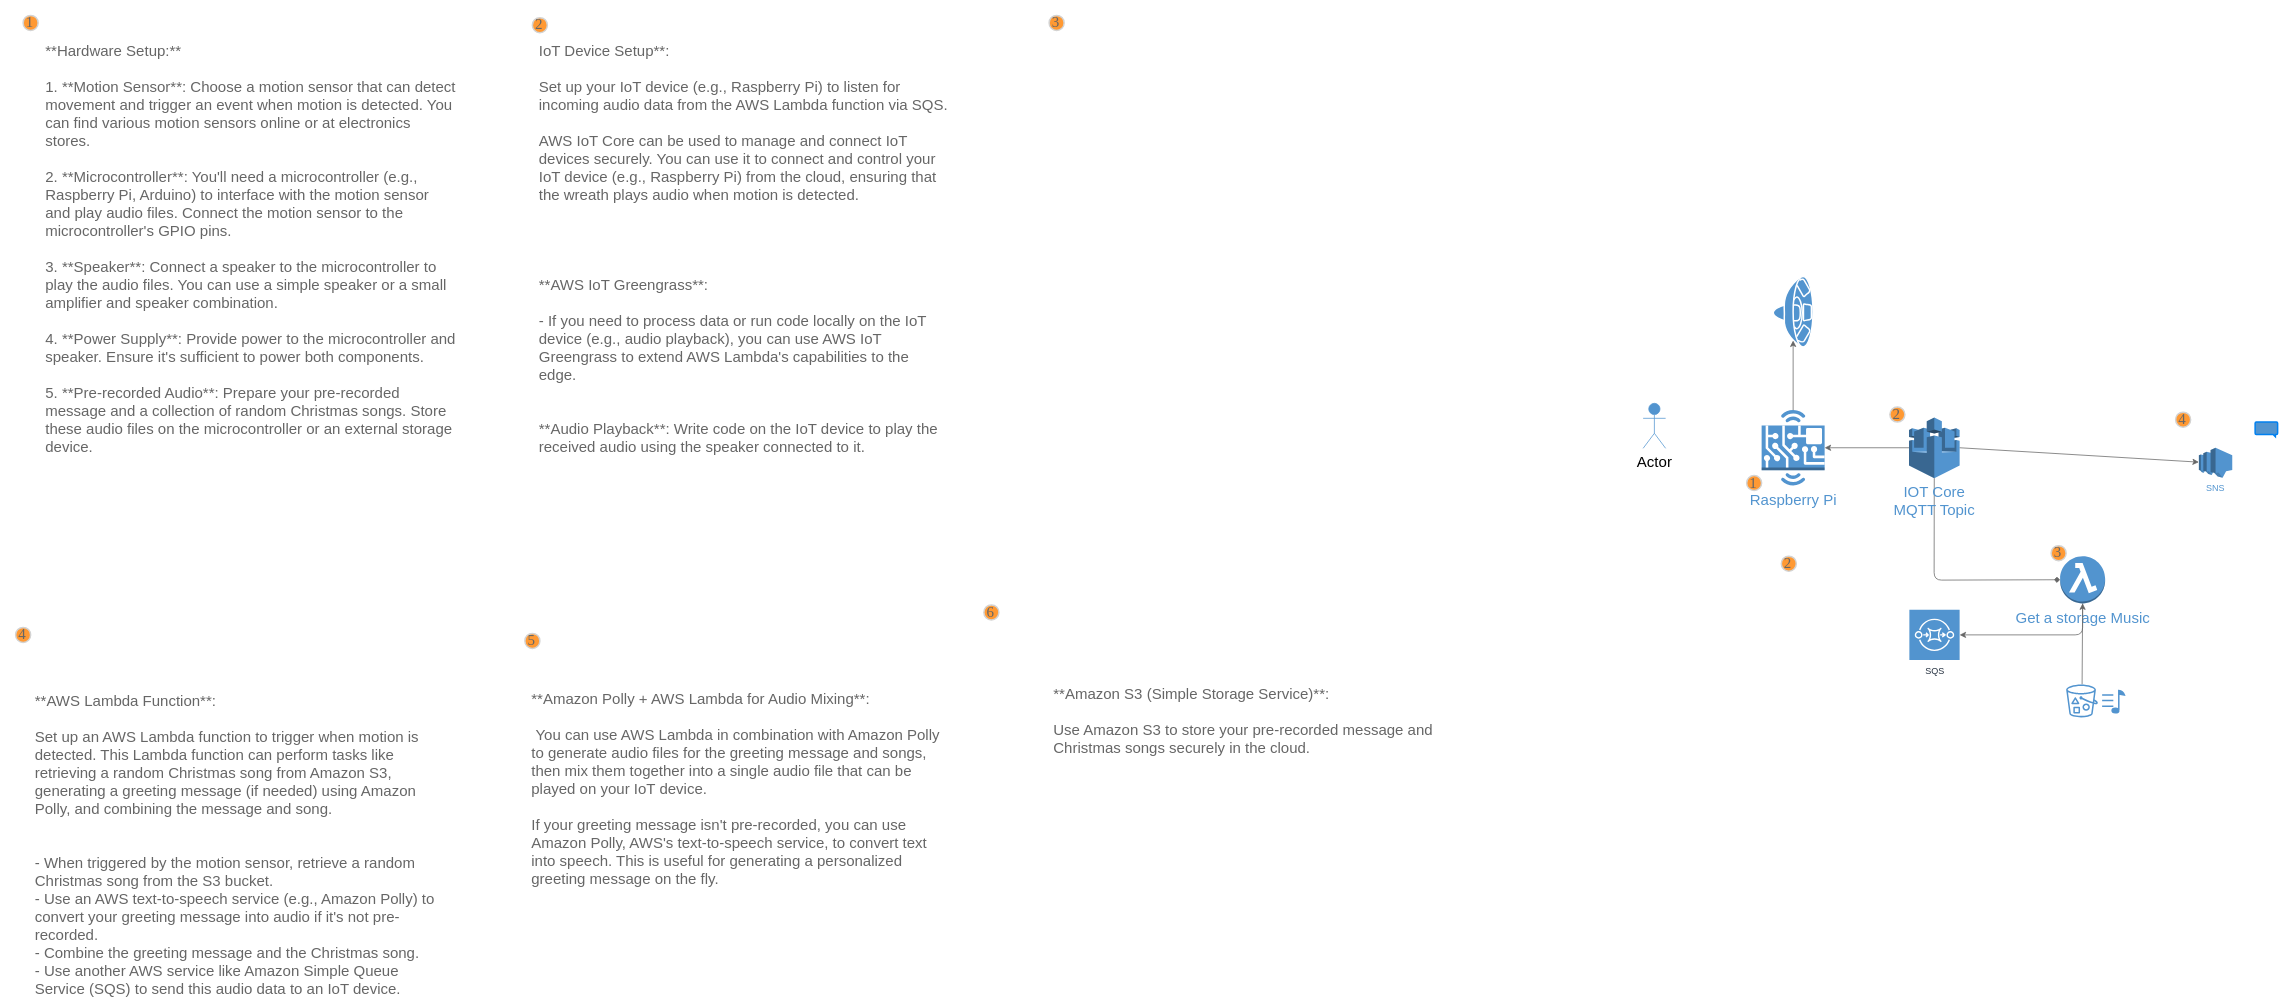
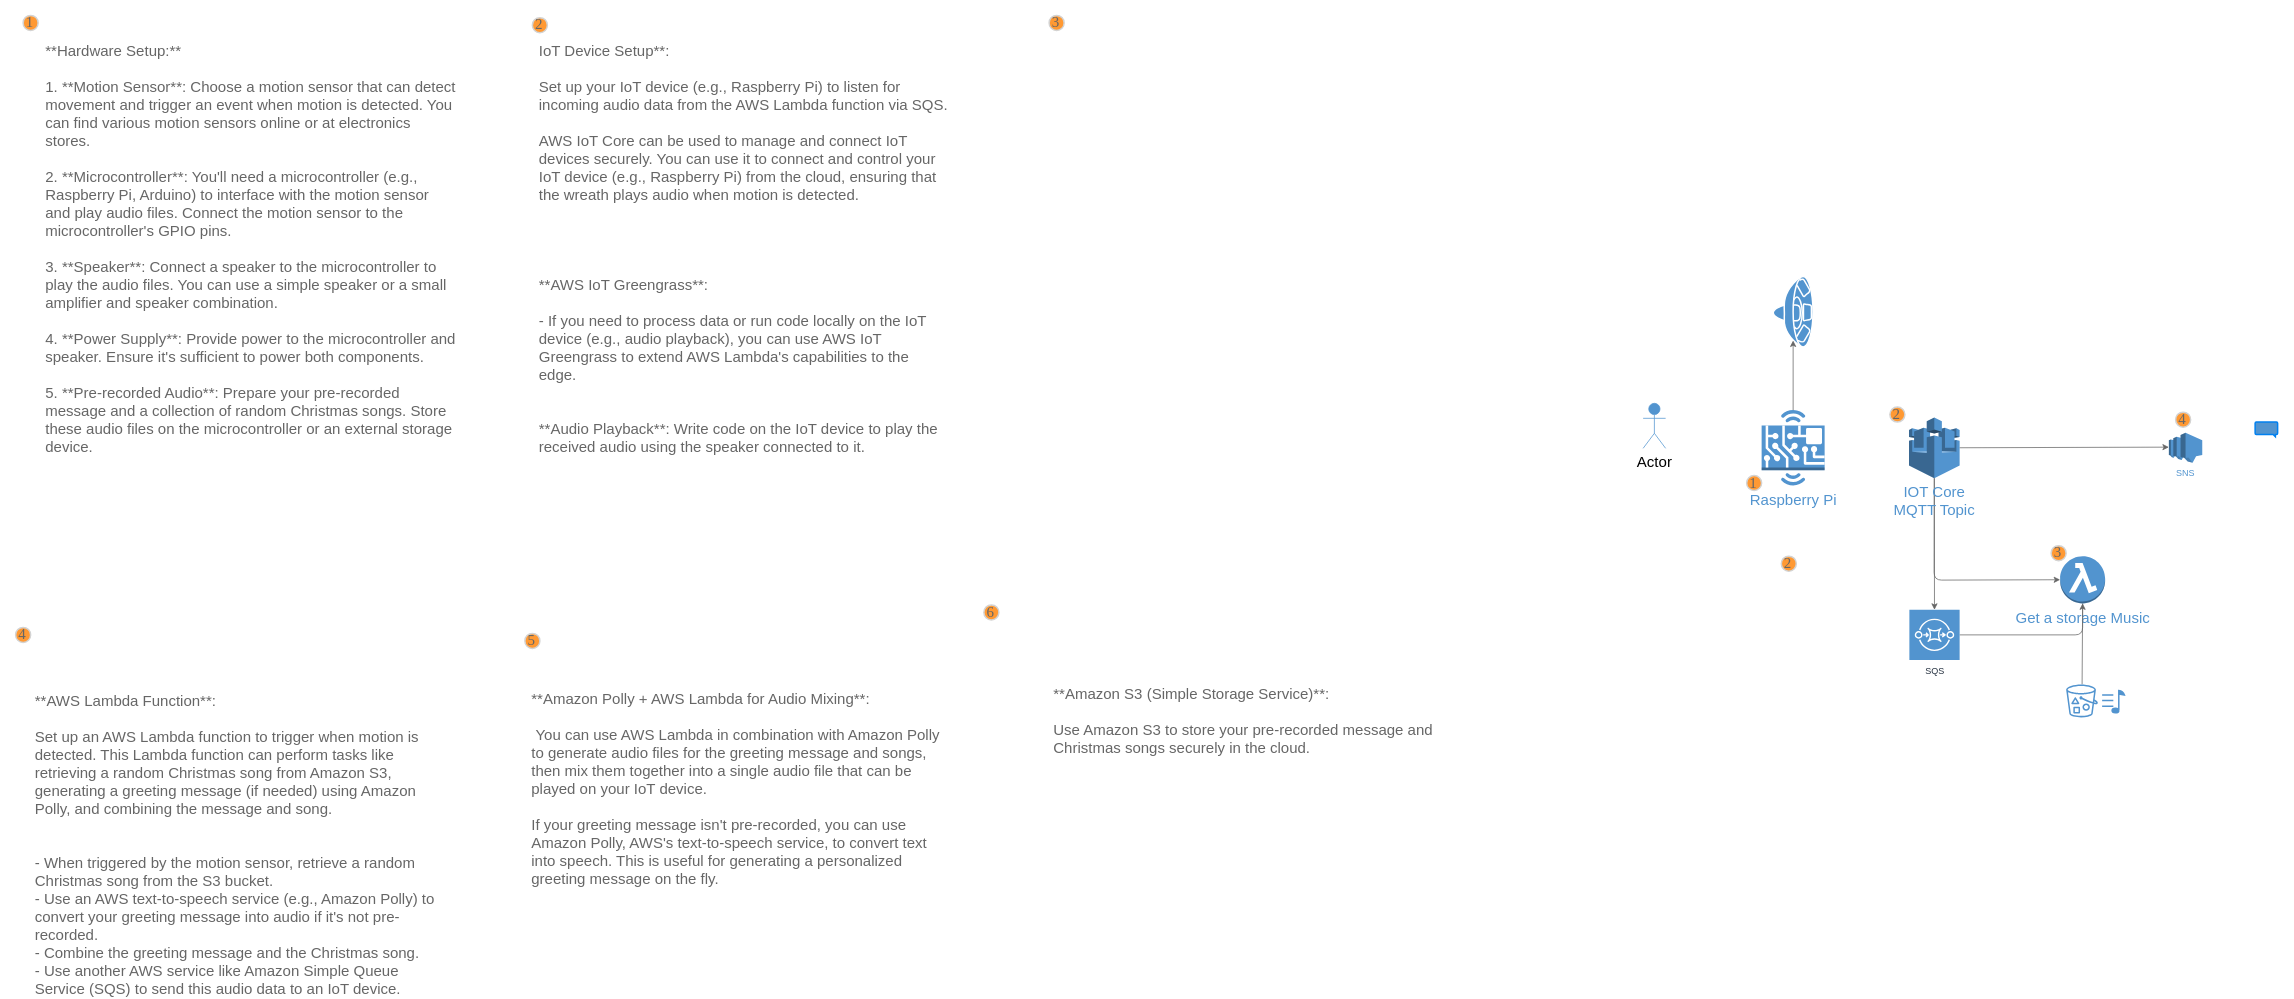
- <mxCell id="3" style="edgeStyle=none;html=1;labelBackgroundColor=#666666;strokeColor=#666666;fontColor=#5294CF;fontSize=20;" parent="1" source="5" target="7" edge="1"><mxGeometry relative="1" as="geometry" /></mxCell>
+ <mxCell id="3" style="edgeStyle=none;html=1;labelBackgroundColor=#666666;strokeColor=#666666;fontColor=#5294CF;fontSize=20;" parent="1" source="5" target="33" edge="1"><mxGeometry relative="1" as="geometry" /></mxCell>
- <mxCell id="26" value="SNS" style="outlineConnect=0;dashed=0;verticalLabelPosition=bottom;verticalAlign=top;align=center;html=1;shape=mxgraph.aws3.sns;fillColor=#5294CF;gradientColor=none;rounded=1;strokeColor=#5294CF;strokeWidth=2;fontColor=#5294CF;" vertex="1" parent="1"><mxGeometry x="2931" y="596.5" width="44.5" height="40" as="geometry" /></mxCell>
+ <mxCell id="26" value="SNS" style="outlineConnect=0;dashed=0;verticalLabelPosition=bottom;verticalAlign=top;align=center;html=1;shape=mxgraph.aws3.sns;fillColor=#5294CF;gradientColor=none;rounded=1;strokeColor=#5294CF;strokeWidth=2;fontColor=#5294CF;" vertex="1" parent="1"><mxGeometry x="2891" y="576.5" width="44.5" height="40" as="geometry" /></mxCell>
- <mxCell id="4" style="edgeStyle=none;html=1;entryX=0;entryY=0.5;entryDx=0;entryDy=0;entryPerimeter=0;strokeColor=#666666;fontColor=#5294CF;endArrow=diamond;" edge="1" parent="1" source="5" target="28"><mxGeometry relative="1" as="geometry"><Array as="points"><mxPoint x="2578" y="773" /></Array></mxGeometry></mxCell>
+ <mxCell id="4" style="edgeStyle=none;html=1;entryX=0;entryY=0.5;entryDx=0;entryDy=0;entryPerimeter=0;strokeColor=#666666;fontColor=#5294CF;" edge="1" parent="1" source="5" target="28"><mxGeometry relative="1" as="geometry"><Array as="points"><mxPoint x="2578" y="773" /></Array></mxGeometry></mxCell>
- <mxCell id="27" style="edgeStyle=none;html=1;entryX=1;entryY=0.5;entryDx=0;entryDy=0;entryPerimeter=0;strokeColor=#666666;fontColor=#FF0000;" edge="1" parent="1" source="28" target="33"><mxGeometry relative="1" as="geometry"><Array as="points"><mxPoint x="2776" y="846" /></Array></mxGeometry></mxCell>
+ <mxCell id="27" style="edgeStyle=none;html=1;entryX=1;entryY=0.5;entryDx=0;entryDy=0;entryPerimeter=0;strokeColor=#666666;fontColor=#FF0000;endArrow=none;" edge="1" parent="1" source="28" target="33"><mxGeometry relative="1" as="geometry"><Array as="points"><mxPoint x="2776" y="846" /></Array></mxGeometry></mxCell>
